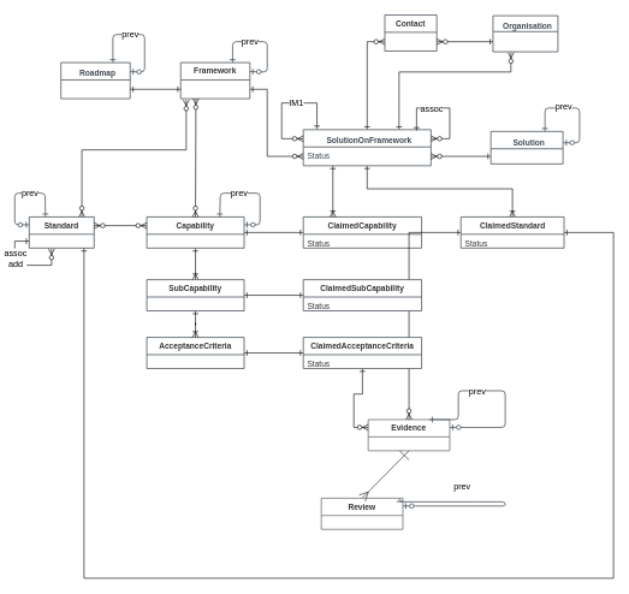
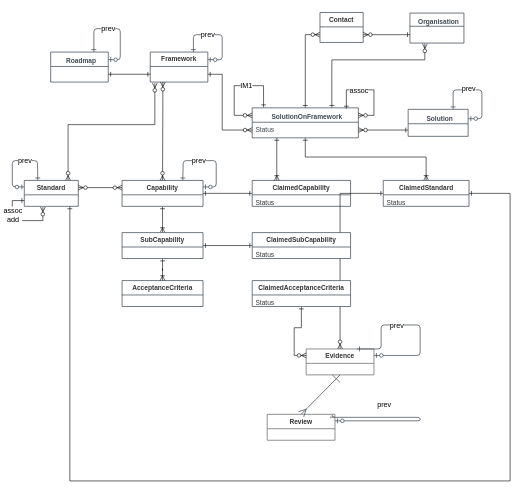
- <mxCell id="27" style="edgeStyle=orthogonalEdgeStyle;rounded=0;orthogonalLoop=1;jettySize=auto;html=1;startArrow=ERone;startFill=0;endArrow=ERone;endFill=0;" edge="1" parent="1" source="28" target="62"><mxGeometry relative="1" as="geometry" /></mxCell>
